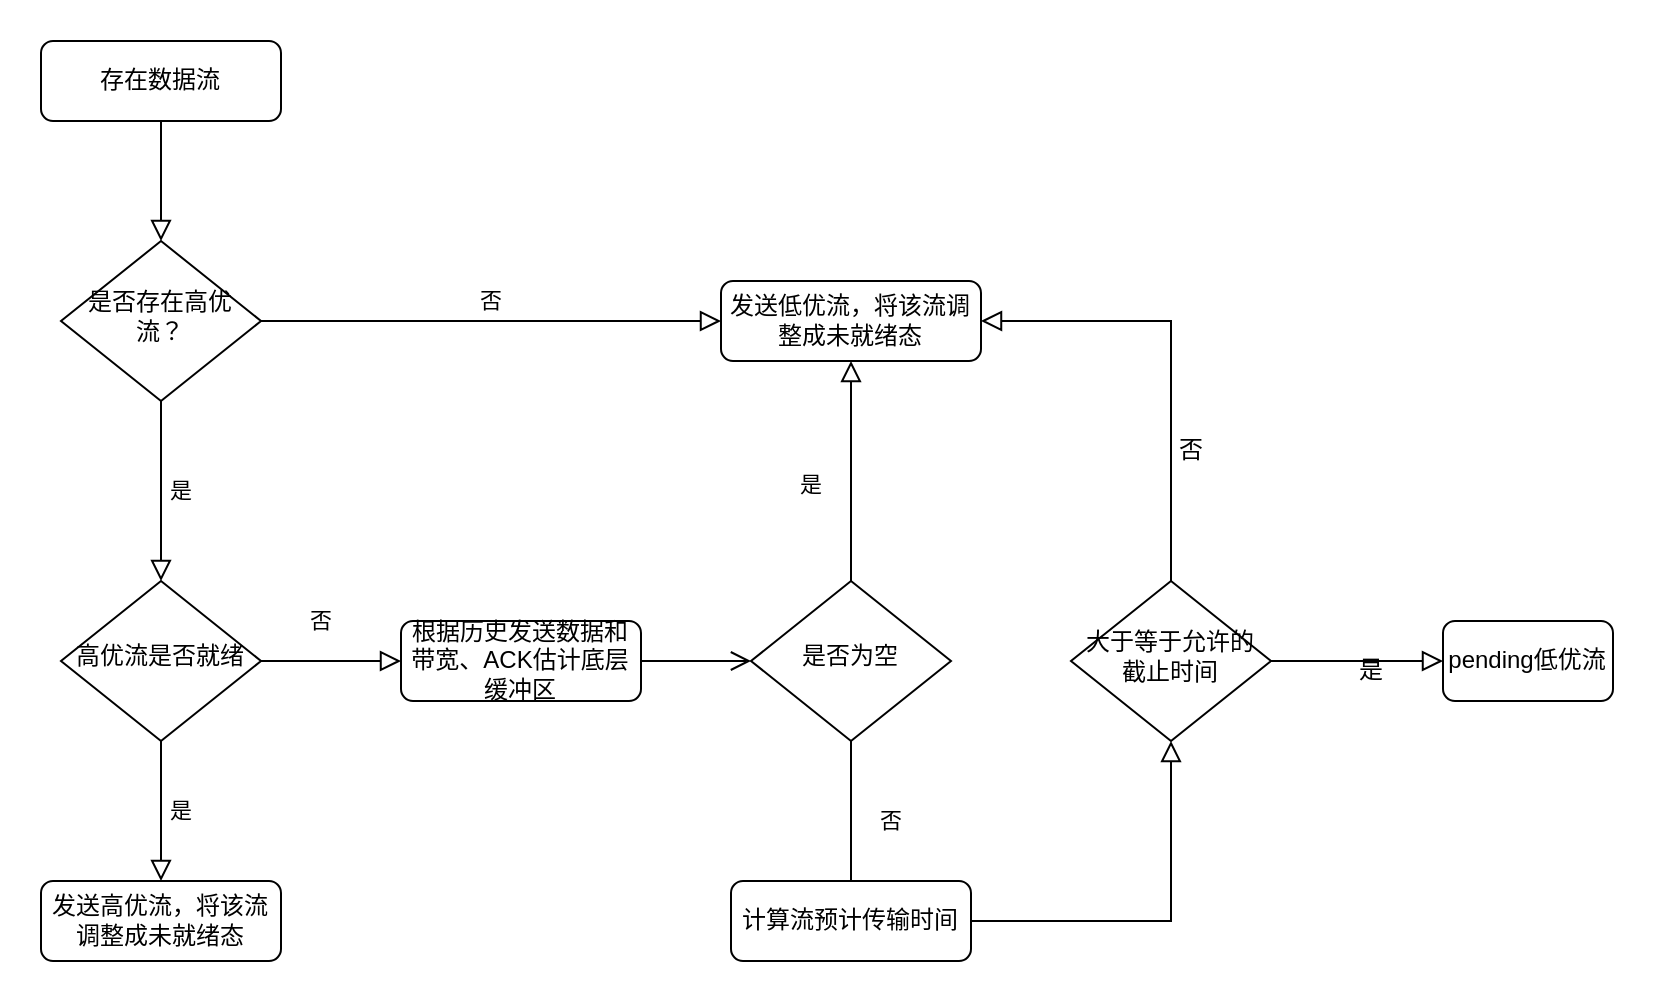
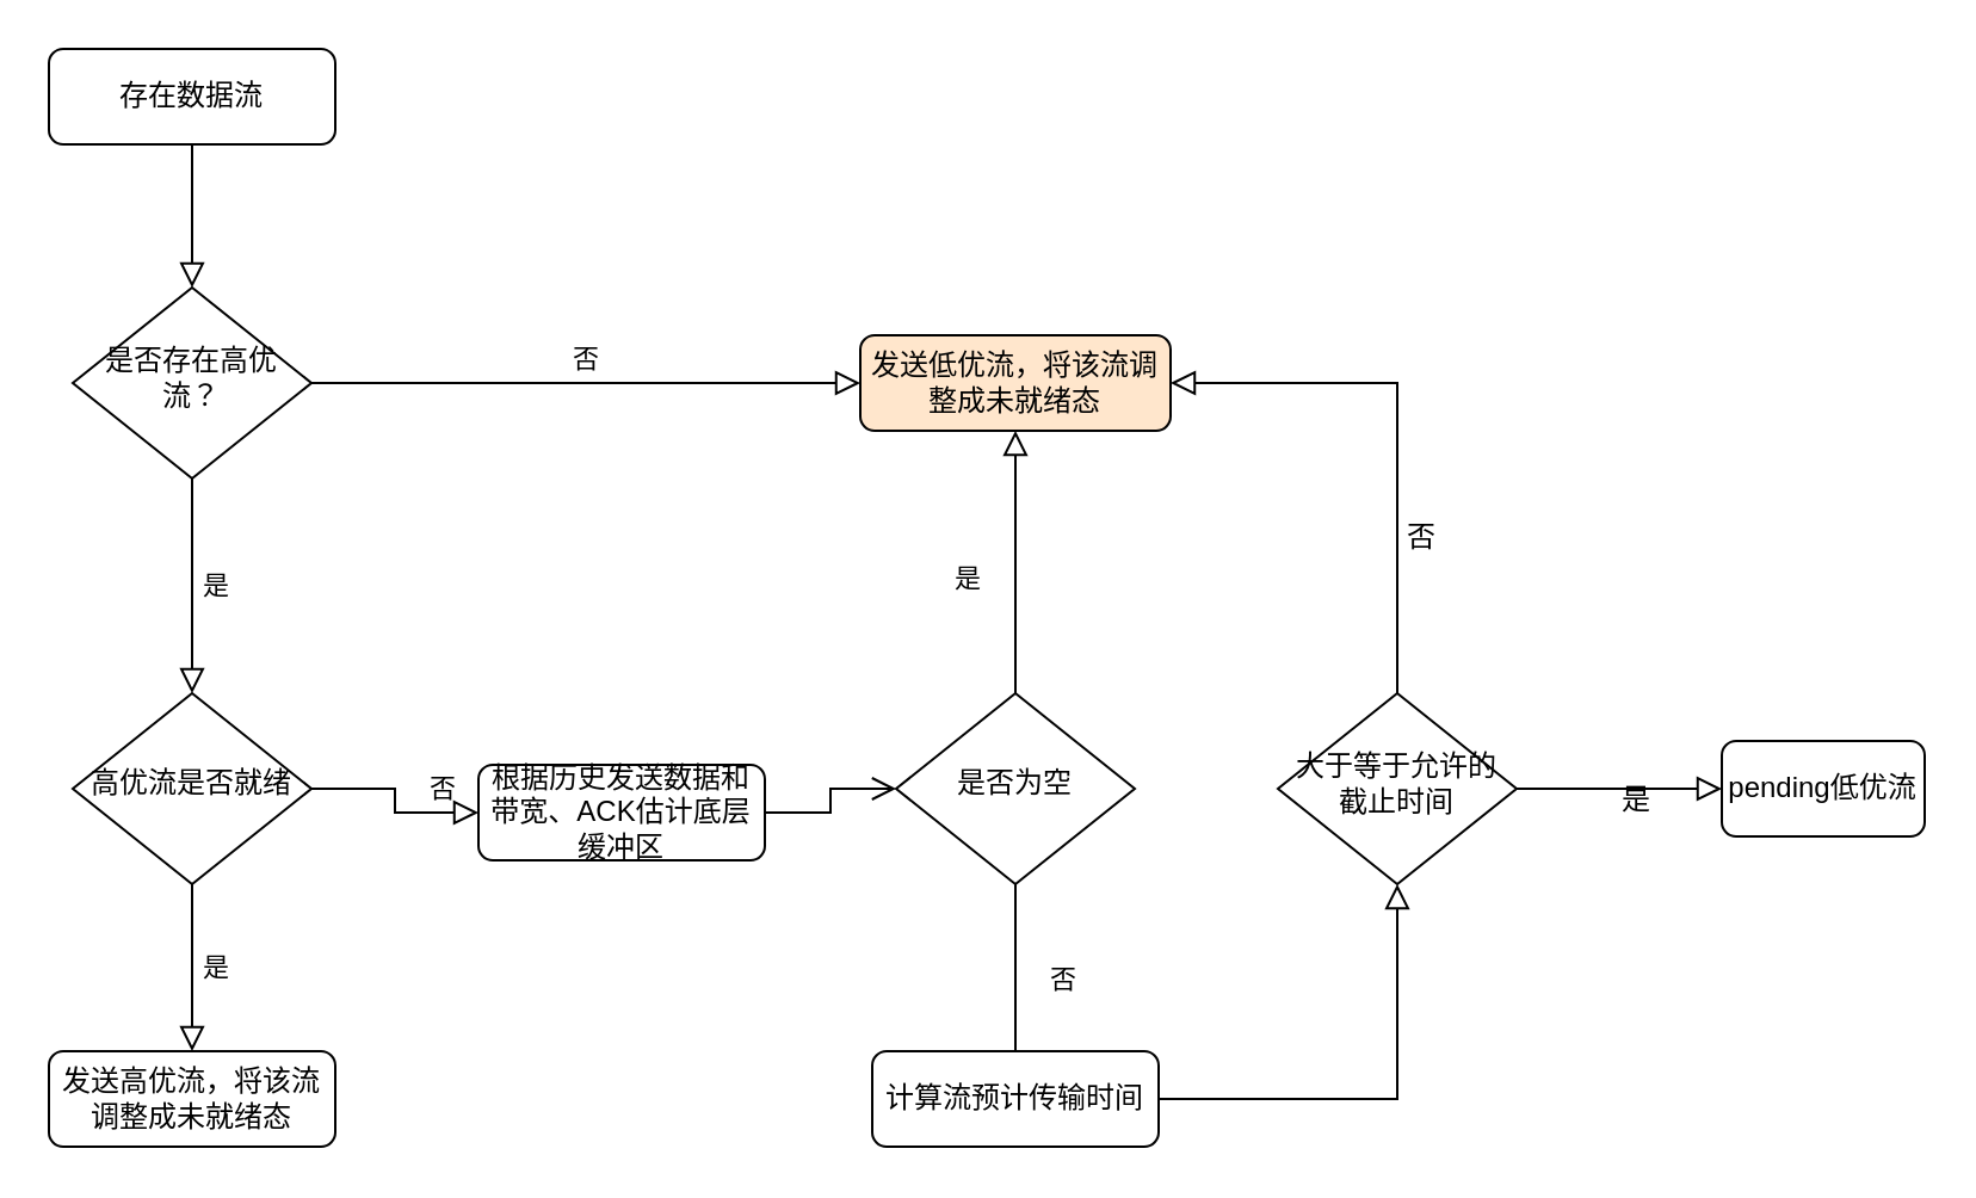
- <mxCell id="10" value="发送低优流，将该流调整成未就绪态" style="rounded=1;whiteSpace=wrap;html=1;fontSize=12;glass=0;strokeWidth=1;shadow=0;" parent="1" vertex="1"><mxGeometry x="360" y="140" width="130" height="40" as="geometry" /></mxCell>
+ <mxCell id="10" value="发送低优流，将该流调整成未就绪态" style="rounded=1;whiteSpace=wrap;html=1;fontSize=12;glass=0;strokeWidth=1;shadow=0;fillColor=#ffe6cc;" parent="1" vertex="1"><mxGeometry x="360" y="140" width="130" height="40" as="geometry" /></mxCell>
- <mxCell id="12" value="根据历史发送数据和带宽、ACK估计底层缓冲区" style="rounded=1;whiteSpace=wrap;html=1;fontSize=12;glass=0;strokeWidth=1;shadow=0;" parent="1" vertex="1"><mxGeometry x="200" y="310" width="120" height="40" as="geometry" /></mxCell>
+ <mxCell id="12" value="根据历史发送数据和带宽、ACK估计底层缓冲区" style="rounded=1;whiteSpace=wrap;html=1;fontSize=12;glass=0;strokeWidth=1;shadow=0;" parent="1" vertex="1"><mxGeometry x="200" y="320" width="120" height="40" as="geometry" /></mxCell>
